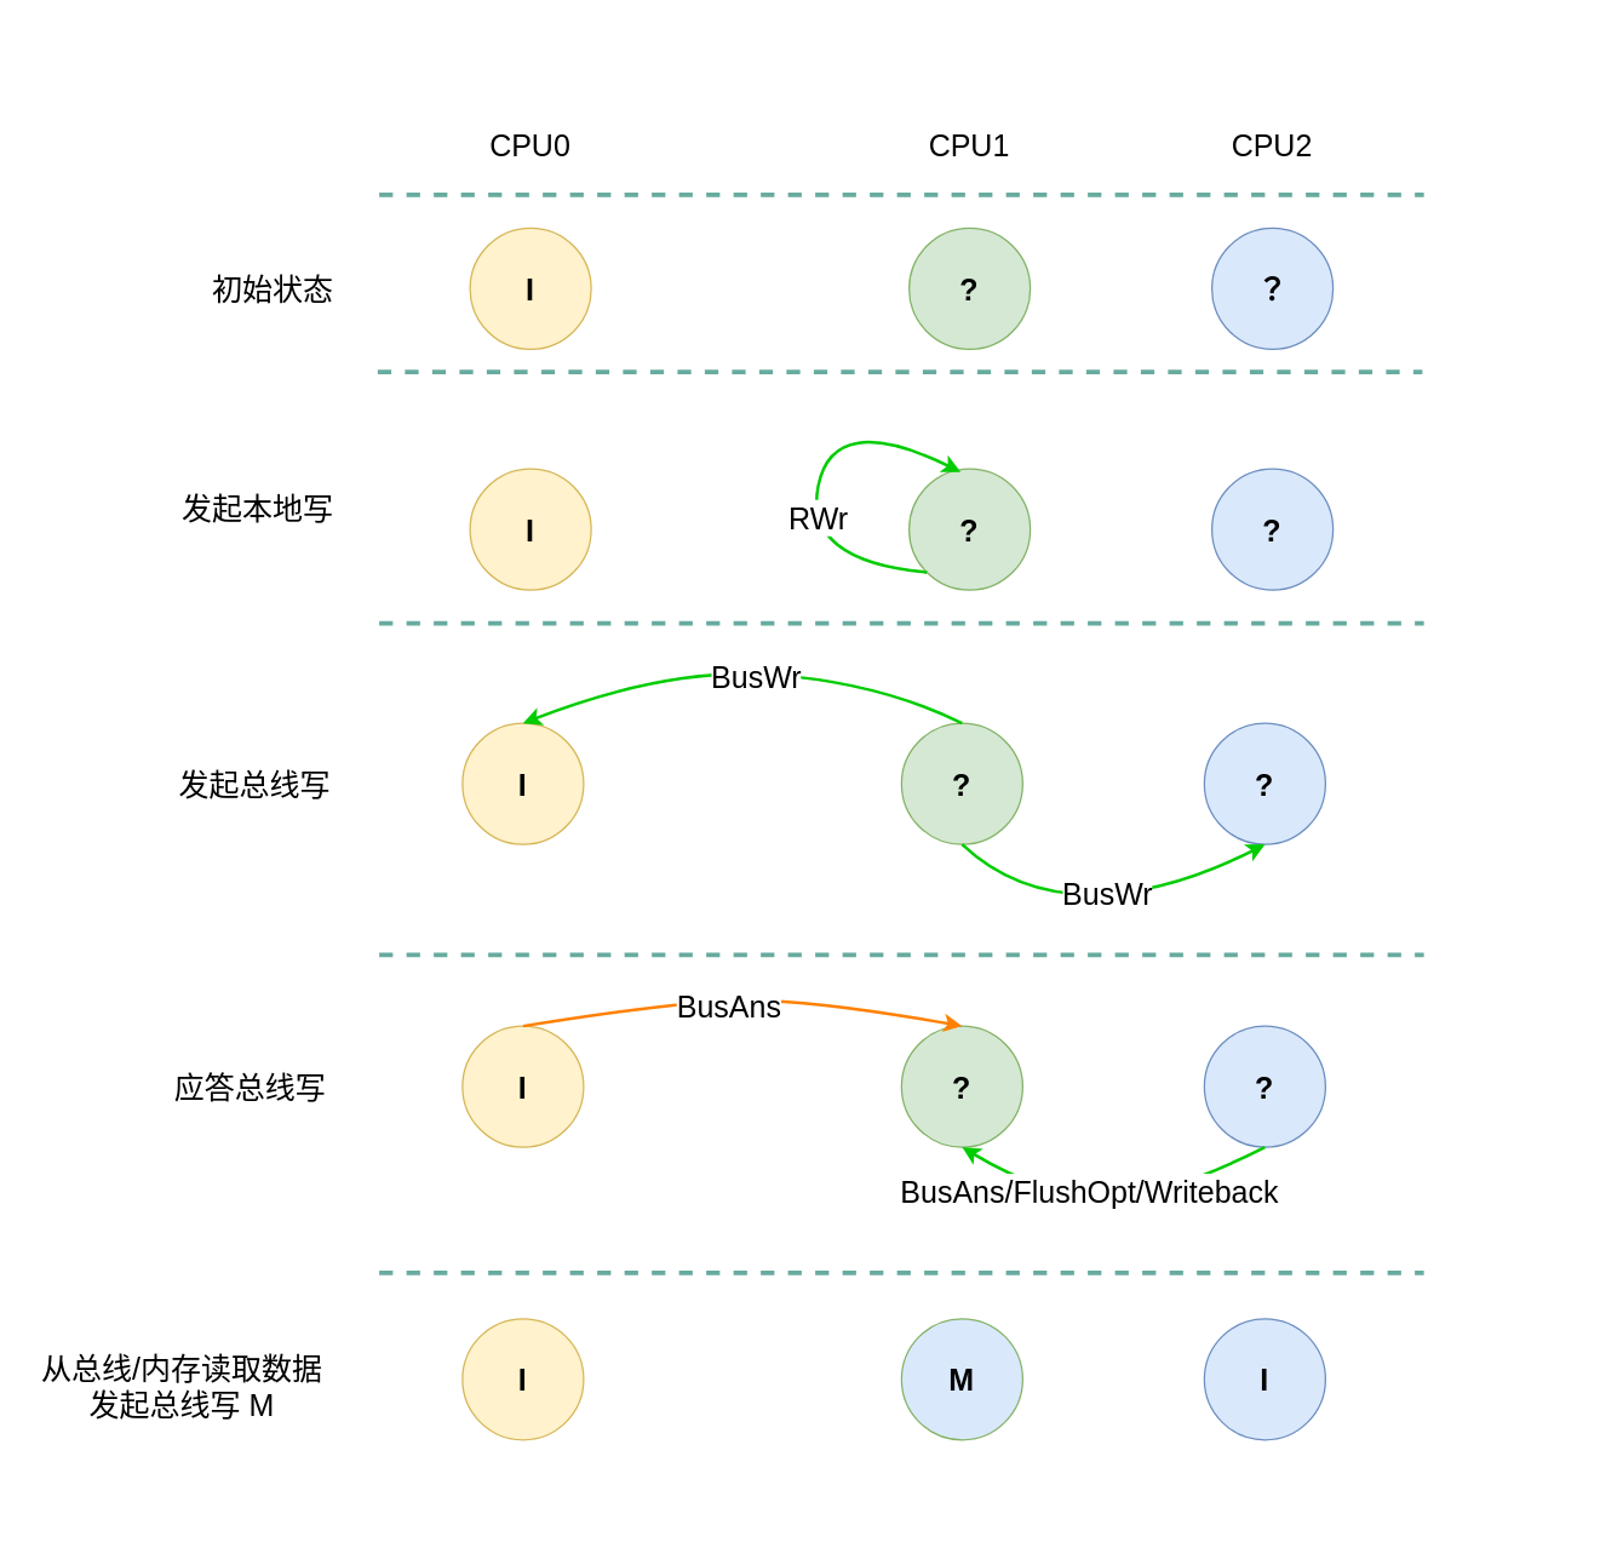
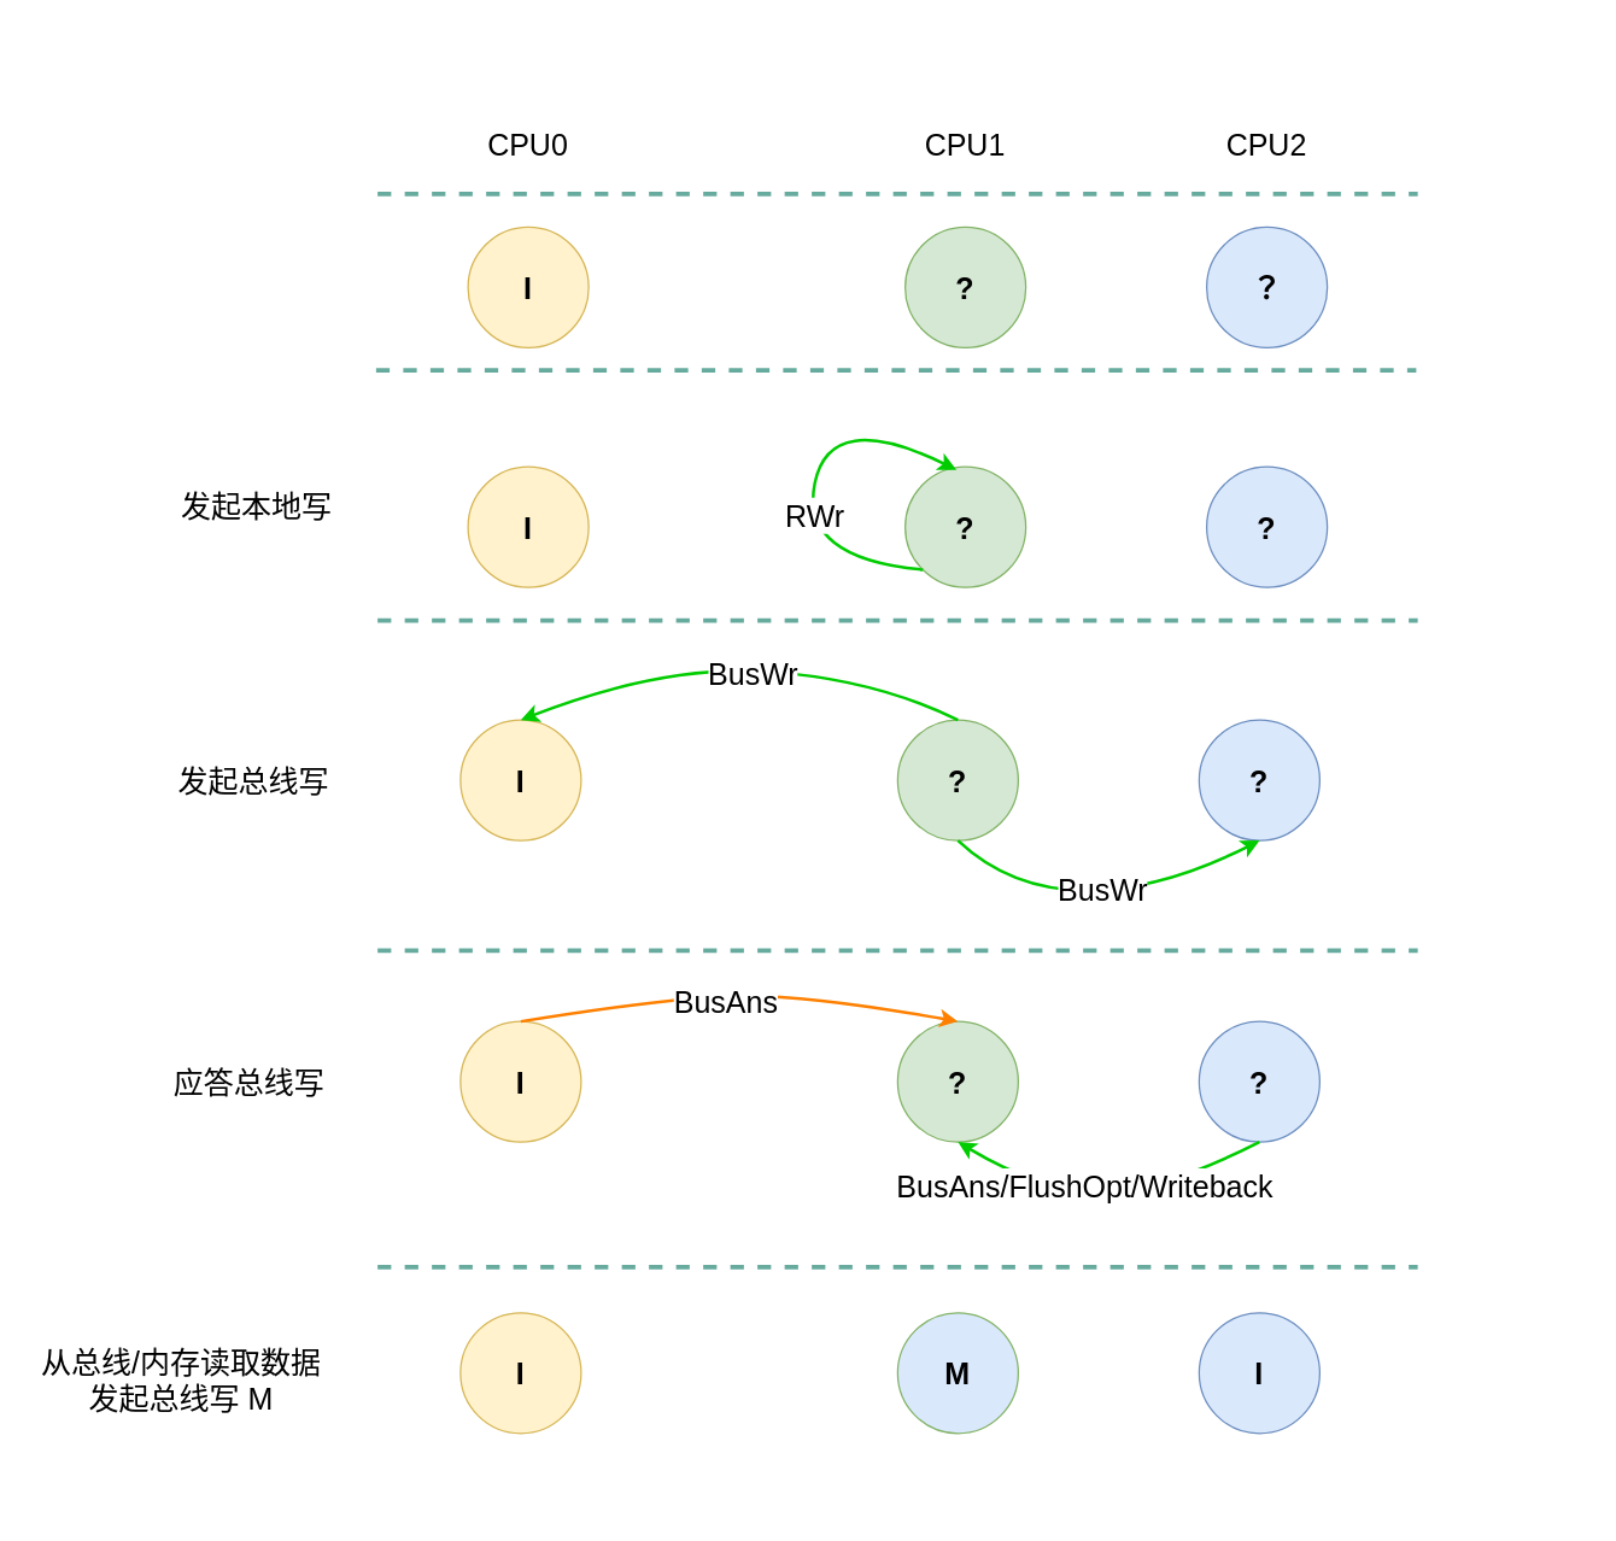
- <mxCell id="10" value="初始状态" style="text;html=1;strokeColor=none;fillColor=none;align=center;verticalAlign=middle;whiteSpace=wrap;rounded=0;fontSize=20;" parent="1" vertex="1"><mxGeometry x="130" y="175" width="100" height="30" as="geometry" /></mxCell>
